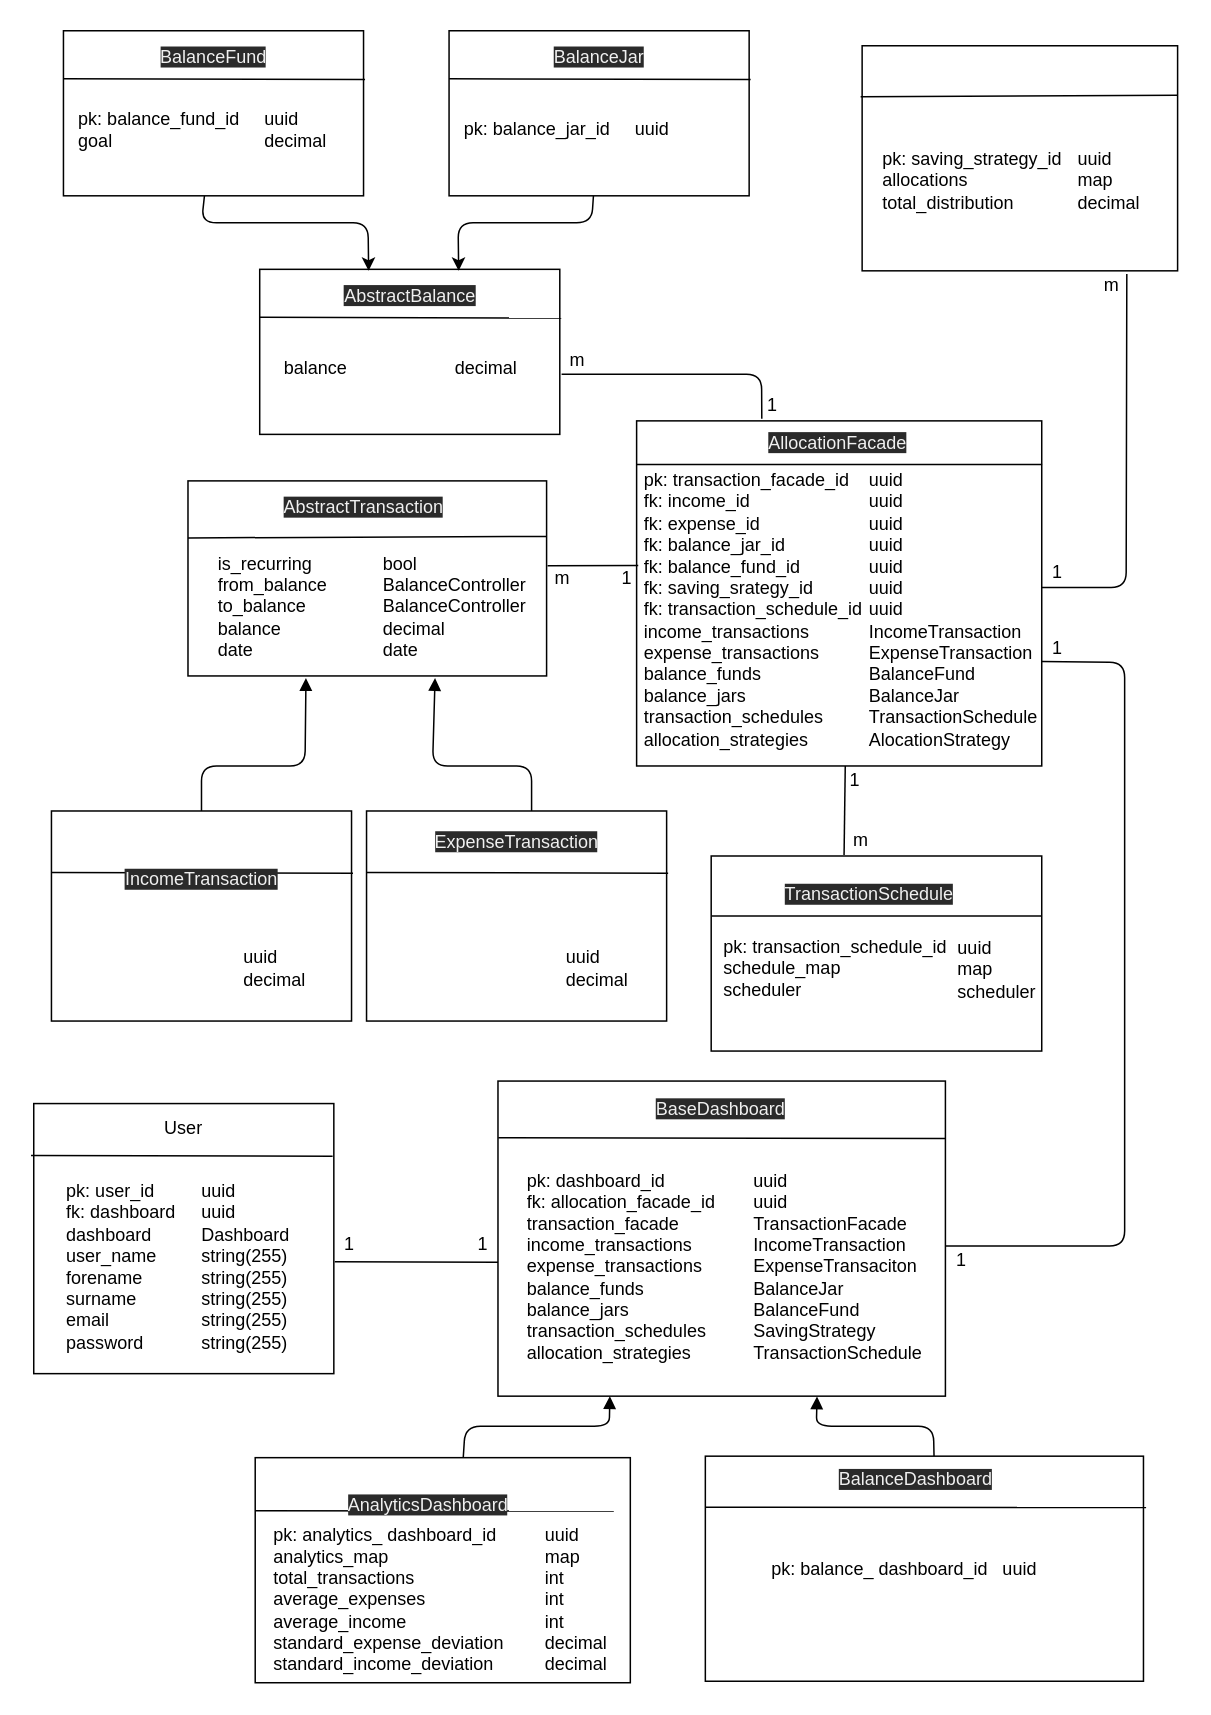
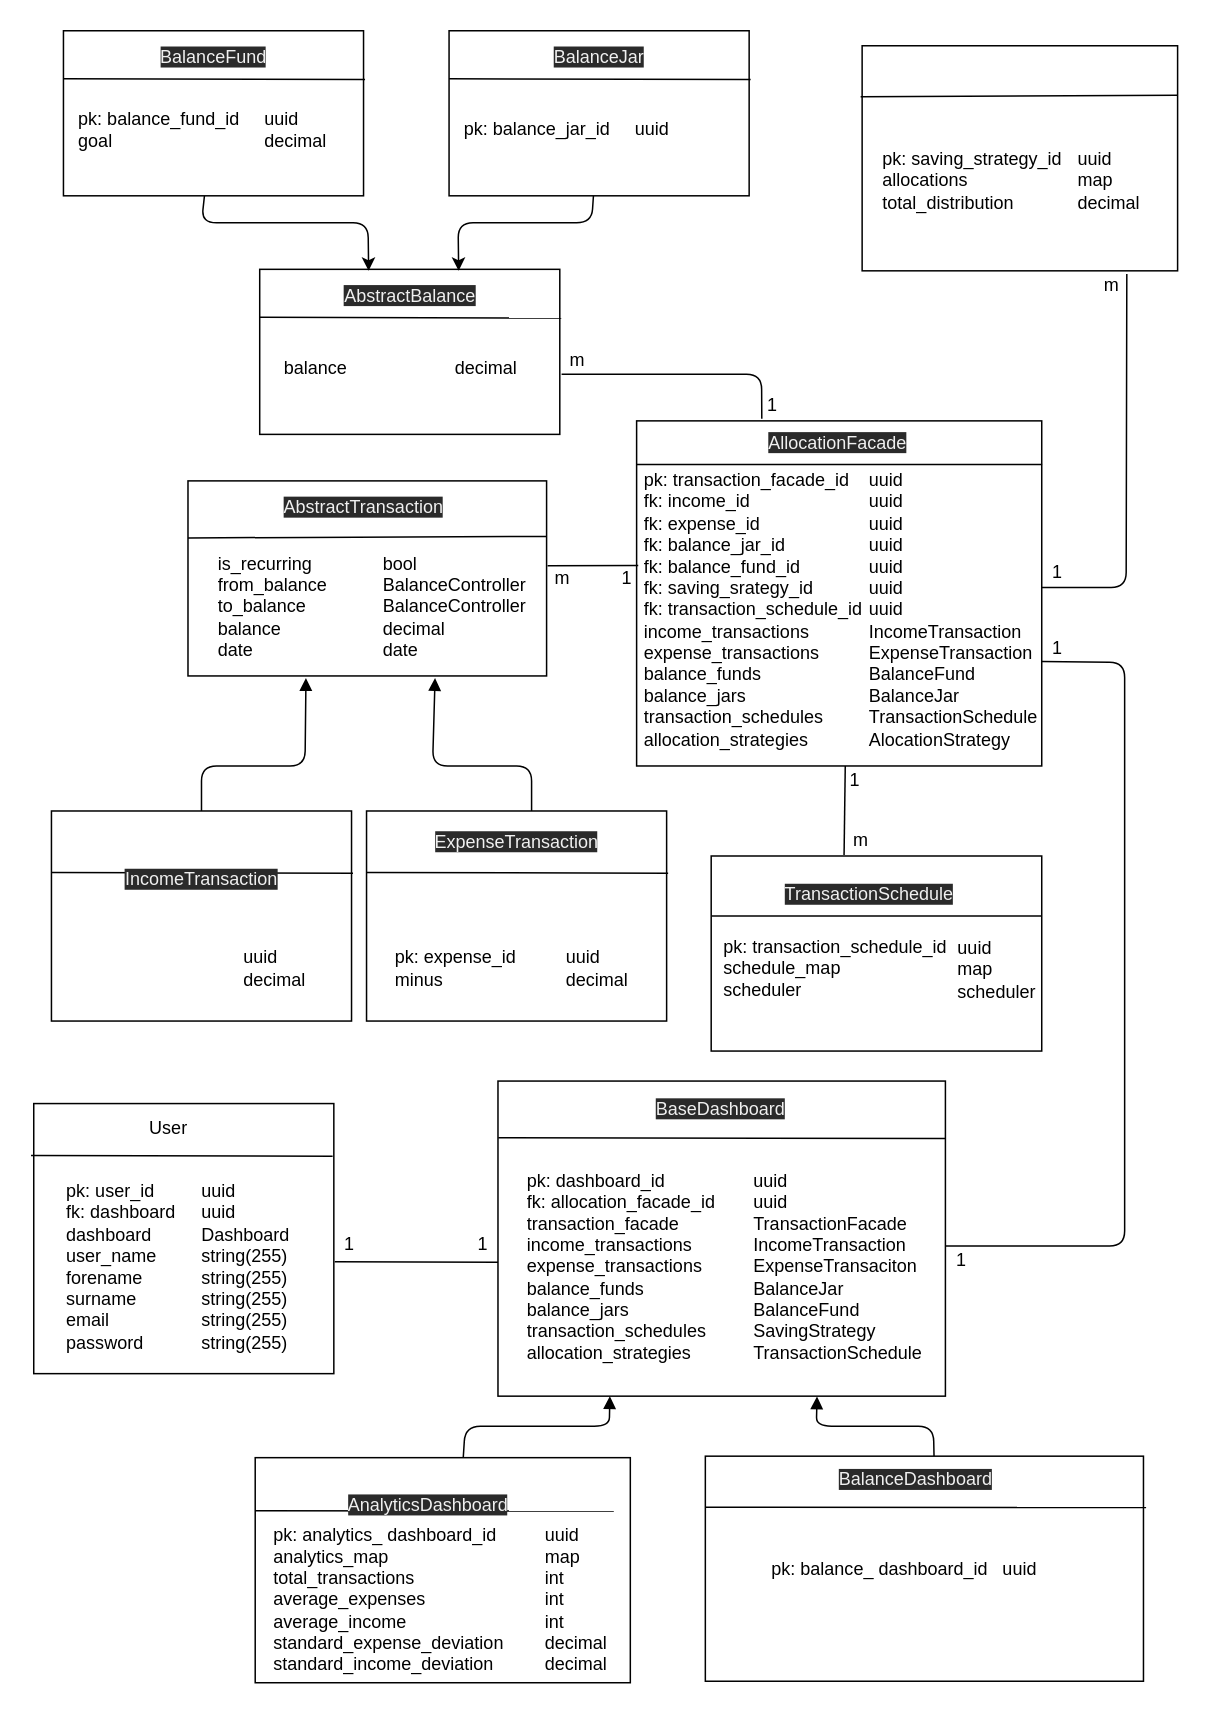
+ <mxCell id="65" value="pk: expense_id&lt;br&gt;minus" style="text;html=1;strokeColor=none;fillColor=none;align=left;verticalAlign=middle;whiteSpace=wrap;rounded=0;" vertex="1" parent="1"><mxGeometry x="260.74" y="620" width="112" height="50" as="geometry" /></mxCell>
- <mxCell id="40" value="&lt;div&gt;&lt;span&gt;User&lt;/span&gt;&lt;/div&gt;" style="text;whiteSpace=wrap;html=1;align=center;" vertex="1" parent="1"><mxGeometry x="96.94" y="738" width="50" height="29" as="geometry" /></mxCell>
+ <mxCell id="40" value="&lt;div&gt;&lt;span&gt;User&lt;/span&gt;&lt;/div&gt;" style="text;whiteSpace=wrap;html=1;align=center;" vertex="1" parent="1"><mxGeometry x="86.94" y="738" width="50" height="29" as="geometry" /></mxCell>
